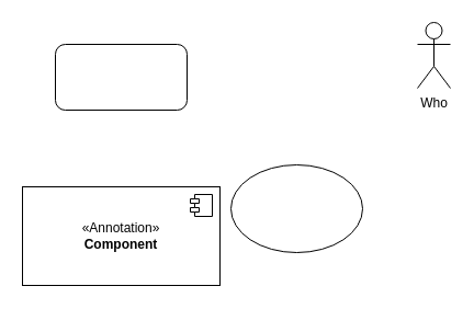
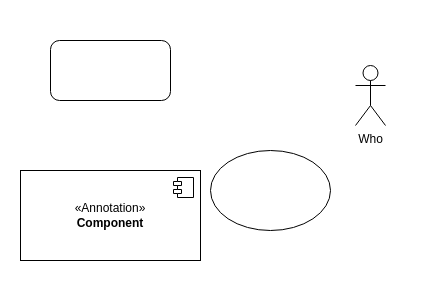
- <mxCell id="4" value="Who" style="shape=umlActor;verticalLabelPosition=bottom;verticalAlign=top;html=1;" parent="1" vertex="1"><mxGeometry x="380" y="20" width="30" height="60" as="geometry" /></mxCell>
+ <mxCell id="4" value="Who" style="shape=umlActor;verticalLabelPosition=bottom;verticalAlign=top;html=1;" parent="1" vertex="1"><mxGeometry x="355" y="65" width="30" height="60" as="geometry" /></mxCell>
